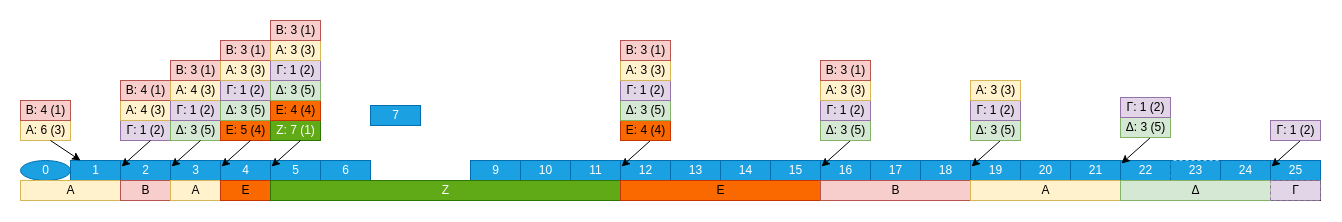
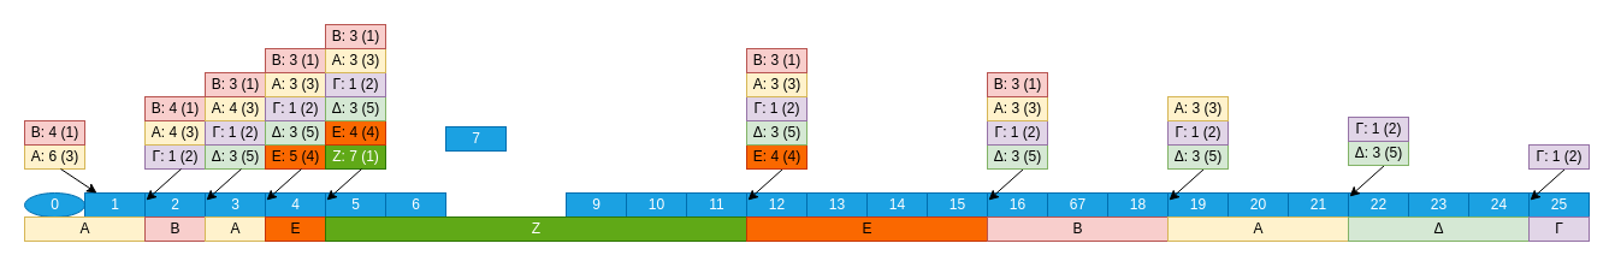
- <mxCell id="18" value="17" style="align=center;html=1;fillColor=#1ba1e2;fontColor=#ffffff;strokeColor=#006EAF;" parent="1" vertex="1"><mxGeometry x="870" y="160" width="50" height="20" as="geometry" /></mxCell>
+ <mxCell id="18" value="67" style="align=center;html=1;fillColor=#1ba1e2;fontColor=#ffffff;strokeColor=#006EAF;" parent="1" vertex="1"><mxGeometry x="870" y="160" width="50" height="20" as="geometry" /></mxCell>
- <mxCell id="24" value="23" style="align=center;html=1;fillColor=#1ba1e2;fontColor=#ffffff;strokeColor=#006EAF;dashed=1;" parent="1" vertex="1"><mxGeometry x="1170" y="160" width="50" height="20" as="geometry" /></mxCell>
+ <mxCell id="24" value="23" style="align=center;html=1;fillColor=#1ba1e2;fontColor=#ffffff;strokeColor=#006EAF;" parent="1" vertex="1"><mxGeometry x="1170" y="160" width="50" height="20" as="geometry" /></mxCell>
- <mxCell id="107" value="Γ" style="align=center;html=1;fillColor=#e1d5e7;strokeColor=#9673a6;dashed=1;" vertex="1" parent="1"><mxGeometry x="1270" y="180" width="50" height="20" as="geometry" /></mxCell>
+ <mxCell id="107" value="Γ" style="align=center;html=1;fillColor=#e1d5e7;strokeColor=#9673a6;" vertex="1" parent="1"><mxGeometry x="1270" y="180" width="50" height="20" as="geometry" /></mxCell>
